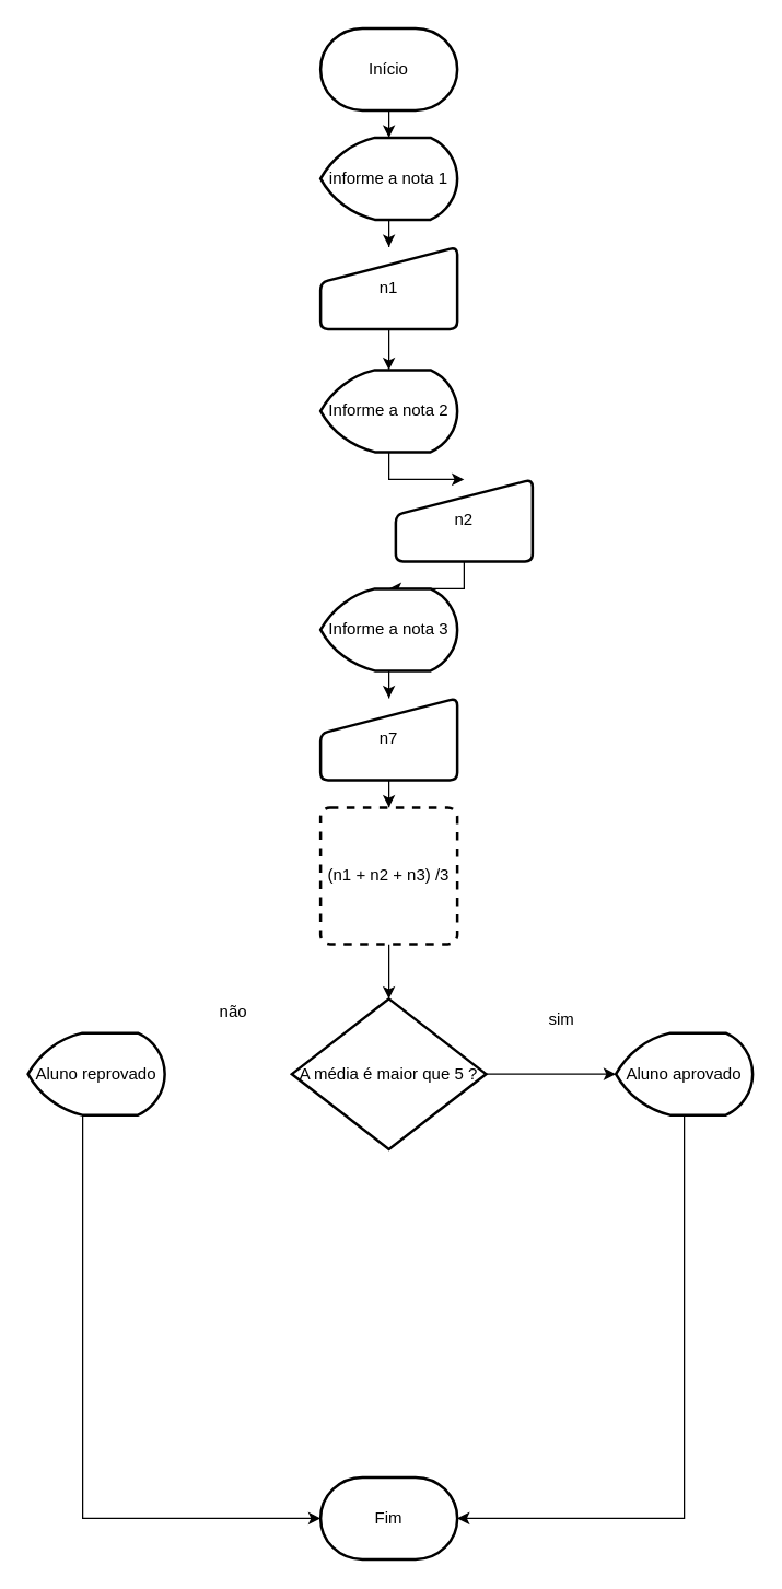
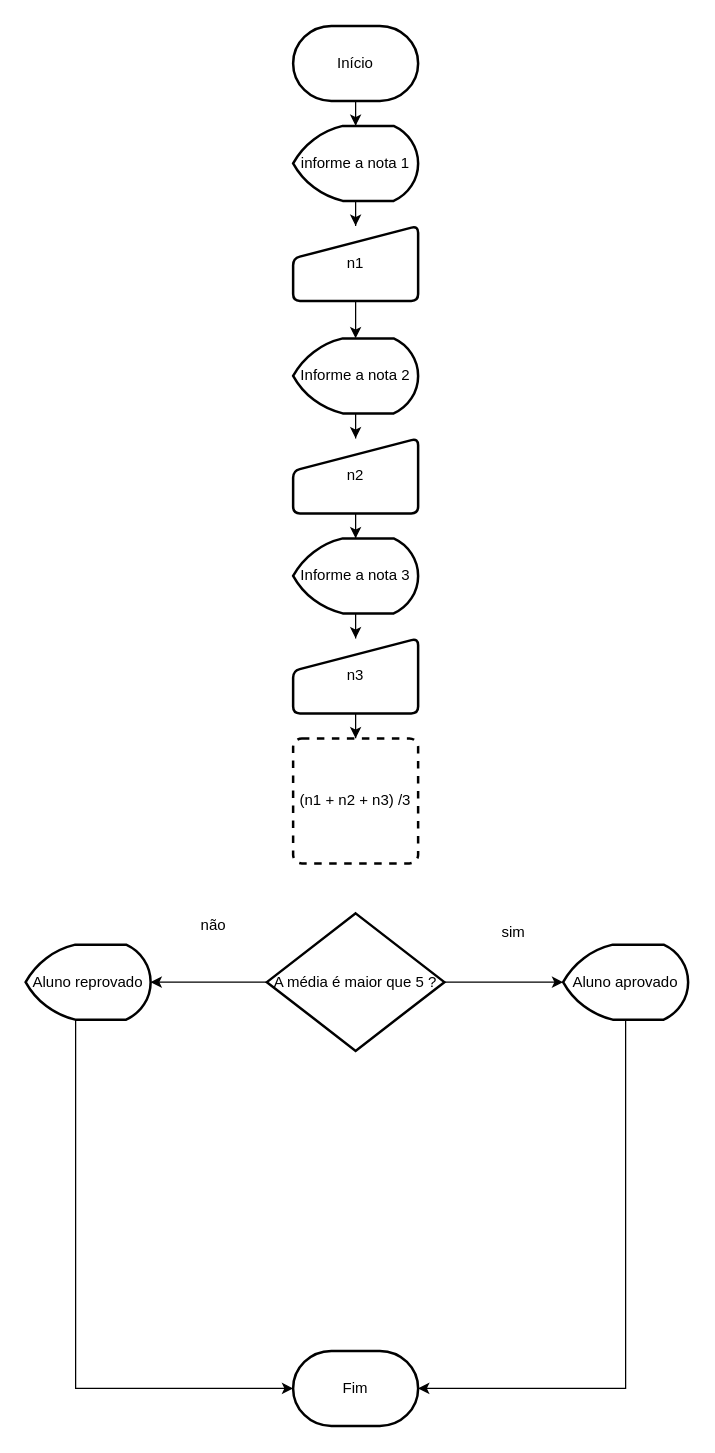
- <mxCell id="11" value="n2" style="html=1;strokeWidth=2;shape=manualInput;whiteSpace=wrap;rounded=1;size=26;arcSize=11;" parent="1" vertex="1"><mxGeometry x="289" y="350" width="100" height="60" as="geometry" /></mxCell>
+ <mxCell id="11" value="n2" style="html=1;strokeWidth=2;shape=manualInput;whiteSpace=wrap;rounded=1;size=26;arcSize=11;" parent="1" vertex="1"><mxGeometry x="234" y="350" width="100" height="60" as="geometry" /></mxCell>
- <mxCell id="7" value="n7" style="html=1;strokeWidth=2;shape=manualInput;whiteSpace=wrap;rounded=1;size=26;arcSize=11;" parent="1" vertex="1"><mxGeometry x="234" y="510" width="100" height="60" as="geometry" /></mxCell>
+ <mxCell id="7" value="n3" style="html=1;strokeWidth=2;shape=manualInput;whiteSpace=wrap;rounded=1;size=26;arcSize=11;" parent="1" vertex="1"><mxGeometry x="234" y="510" width="100" height="60" as="geometry" /></mxCell>
- <mxCell id="12" style="edgeStyle=orthogonalEdgeStyle;rounded=0;orthogonalLoop=1;jettySize=auto;html=1;" edge="1" parent="1" source="13" target="16"><mxGeometry relative="1" as="geometry" /></mxCell>
+ <mxCell id="14" style="edgeStyle=orthogonalEdgeStyle;rounded=0;orthogonalLoop=1;jettySize=auto;html=1;" edge="1" parent="1" source="16" target="23"><mxGeometry relative="1" as="geometry" /></mxCell>
